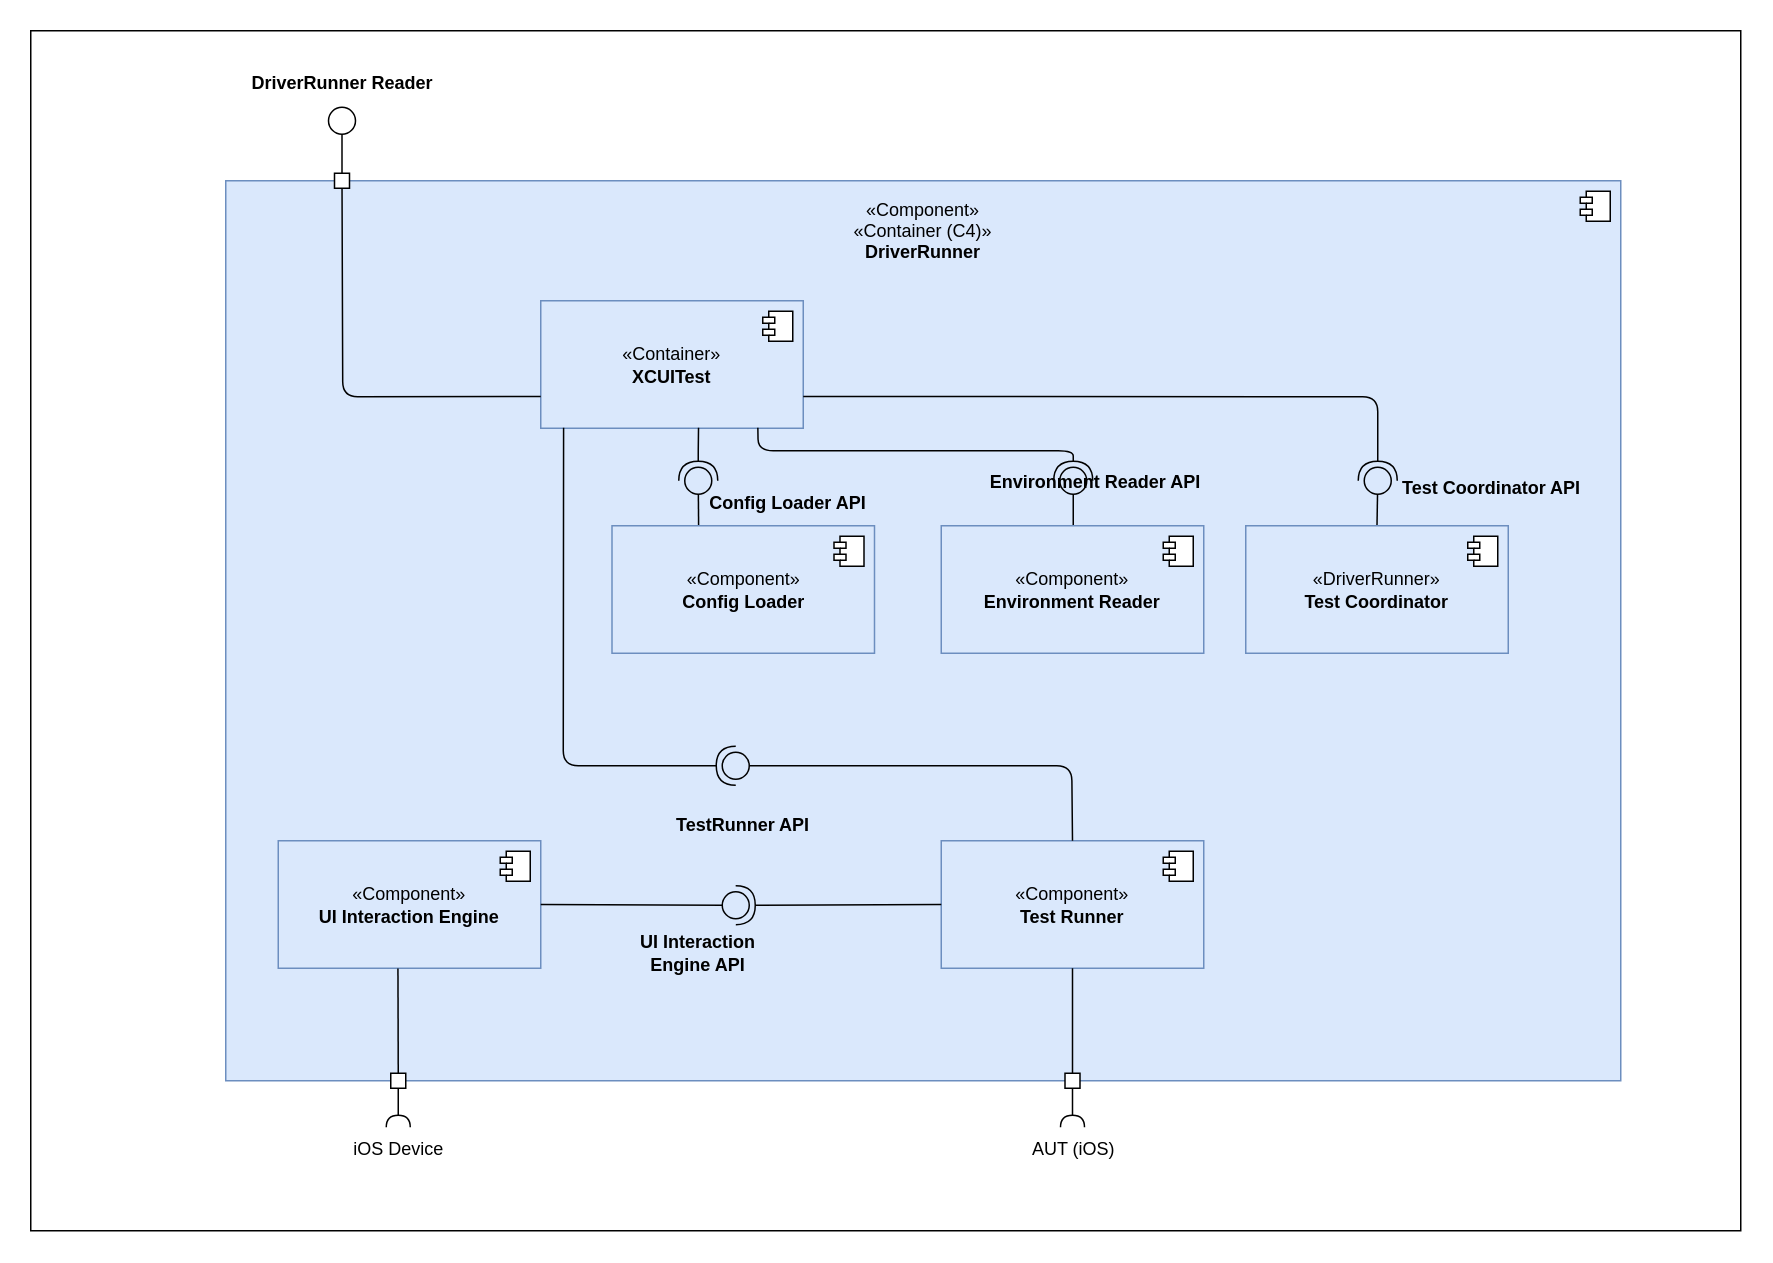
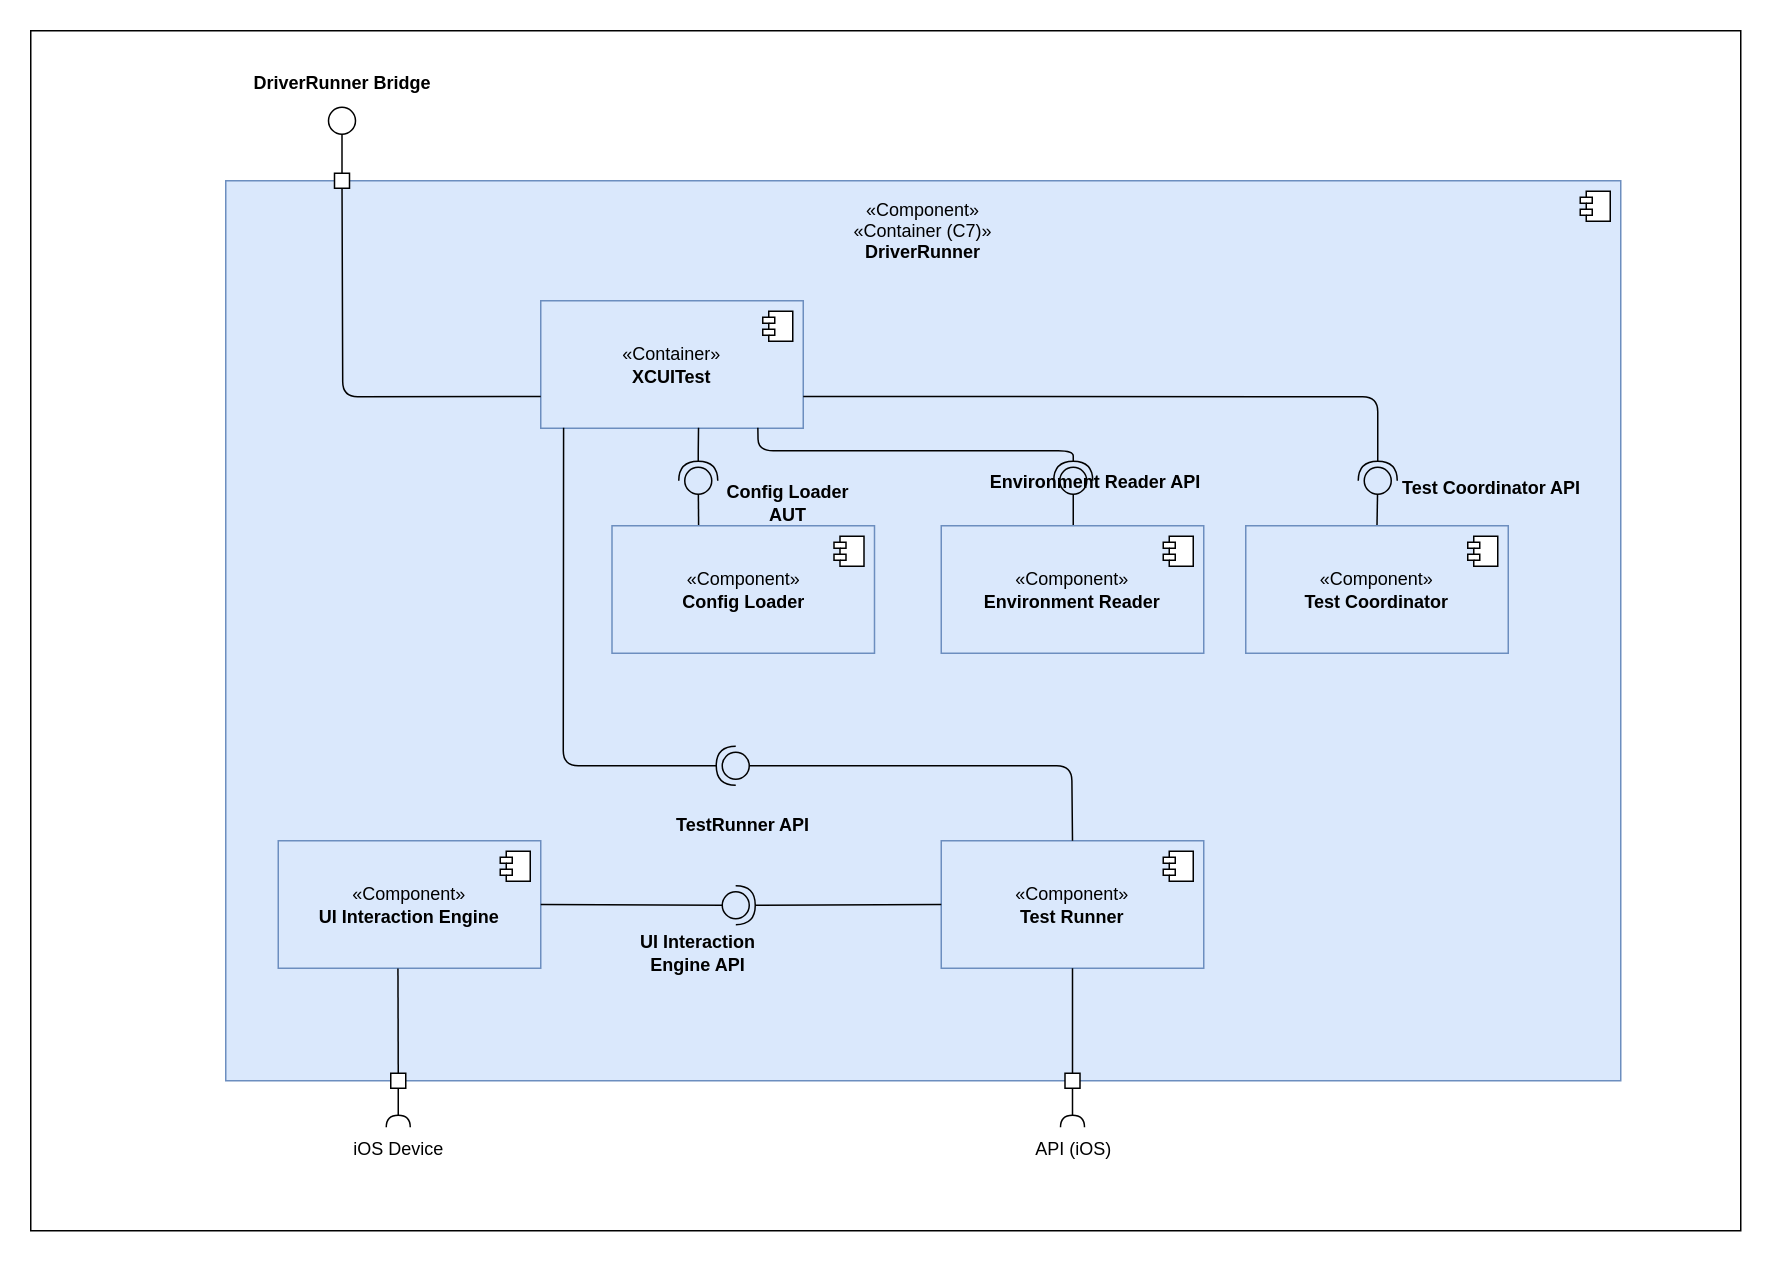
- <mxCell id="47" value="&lt;b&gt;DriverRunner Reader&lt;/b&gt;" style="text;html=1;align=center;verticalAlign=middle;whiteSpace=wrap;rounded=0;" parent="3" vertex="1"><mxGeometry x="142.5" y="40" width="170" height="30" as="geometry" /></mxCell>
+ <mxCell id="47" value="&lt;b&gt;DriverRunner Bridge&lt;/b&gt;" style="text;html=1;align=center;verticalAlign=middle;whiteSpace=wrap;rounded=0;" parent="3" vertex="1"><mxGeometry x="142.5" y="40" width="170" height="30" as="geometry" /></mxCell>
- <mxCell id="44" value="&lt;b&gt;Config Loader API&lt;/b&gt;" style="text;html=1;align=center;verticalAlign=middle;whiteSpace=wrap;rounded=0;" parent="3" vertex="1"><mxGeometry x="470" y="320" width="110" height="30" as="geometry" /></mxCell>
+ <mxCell id="44" value="&lt;b&gt;Config Loader AUT&lt;/b&gt;" style="text;html=1;align=center;verticalAlign=middle;whiteSpace=wrap;rounded=0;" parent="3" vertex="1"><mxGeometry x="470" y="320" width="110" height="30" as="geometry" /></mxCell>
- <mxCell id="32" value="«DriverRunner»&lt;div&gt;&lt;b style=&quot;&quot;&gt;&lt;font style=&quot;color: rgb(0, 0, 0);&quot;&gt;Test Coordinator&lt;/font&gt;&lt;/b&gt;&lt;/div&gt;" style="html=1;dropTarget=0;whiteSpace=wrap;fillColor=#dae8fc;strokeColor=#6c8ebf;" parent="3" vertex="1"><mxGeometry x="830" y="350" width="175" height="85" as="geometry" /></mxCell>
+ <mxCell id="32" value="«Component»&lt;div&gt;&lt;b style=&quot;&quot;&gt;&lt;font style=&quot;color: rgb(0, 0, 0);&quot;&gt;Test Coordinator&lt;/font&gt;&lt;/b&gt;&lt;/div&gt;" style="html=1;dropTarget=0;whiteSpace=wrap;fillColor=#dae8fc;strokeColor=#6c8ebf;" parent="3" vertex="1"><mxGeometry x="830" y="350" width="175" height="85" as="geometry" /></mxCell>
- <mxCell id="4" value="«Component»&lt;div&gt;«Container (C4)»&lt;/div&gt;&lt;div&gt;&lt;b style=&quot;&quot;&gt;&lt;font style=&quot;color: rgb(0, 0, 0);&quot;&gt;DriverRunner&lt;/font&gt;&lt;/b&gt;&lt;/div&gt;&lt;div&gt;&lt;br&gt;&lt;/div&gt;&lt;div&gt;&lt;br&gt;&lt;/div&gt;&lt;div&gt;&lt;br&gt;&lt;/div&gt;&lt;div&gt;&lt;br&gt;&lt;/div&gt;&lt;div&gt;&lt;br&gt;&lt;/div&gt;&lt;div&gt;&lt;br&gt;&lt;/div&gt;&lt;div&gt;&lt;br&gt;&lt;/div&gt;&lt;div&gt;&lt;br&gt;&lt;/div&gt;&lt;div&gt;&lt;br&gt;&lt;/div&gt;&lt;div&gt;&lt;br&gt;&lt;/div&gt;&lt;div&gt;&lt;br&gt;&lt;/div&gt;&lt;div&gt;&lt;br&gt;&lt;/div&gt;&lt;div&gt;&lt;br&gt;&lt;/div&gt;&lt;div&gt;&lt;br&gt;&lt;/div&gt;&lt;div&gt;&lt;br&gt;&lt;/div&gt;&lt;div&gt;&lt;br&gt;&lt;/div&gt;&lt;div&gt;&lt;br&gt;&lt;/div&gt;&lt;div&gt;&lt;br&gt;&lt;/div&gt;&lt;div&gt;&lt;br&gt;&lt;/div&gt;&lt;div&gt;&lt;br&gt;&lt;/div&gt;&lt;div&gt;&lt;br&gt;&lt;/div&gt;&lt;div&gt;&lt;br&gt;&lt;/div&gt;&lt;div&gt;&lt;br&gt;&lt;/div&gt;&lt;div&gt;&lt;br&gt;&lt;/div&gt;&lt;div&gt;&lt;br&gt;&lt;/div&gt;&lt;div&gt;&lt;br&gt;&lt;/div&gt;&lt;div&gt;&lt;br&gt;&lt;/div&gt;&lt;div&gt;&lt;br&gt;&lt;/div&gt;&lt;div&gt;&lt;br&gt;&lt;/div&gt;&lt;div&gt;&lt;br&gt;&lt;/div&gt;&lt;div&gt;&lt;br&gt;&lt;/div&gt;&lt;div&gt;&lt;br&gt;&lt;/div&gt;&lt;div&gt;&lt;br&gt;&lt;/div&gt;&lt;div&gt;&lt;br&gt;&lt;/div&gt;&lt;div&gt;&lt;br&gt;&lt;/div&gt;&lt;div&gt;&lt;br&gt;&lt;br&gt;&lt;/div&gt;" style="html=1;dropTarget=0;whiteSpace=wrap;fillColor=#dae8fc;strokeColor=#6c8ebf;" parent="3" vertex="1"><mxGeometry x="150" y="120" width="930" height="600" as="geometry" /></mxCell>
+ <mxCell id="4" value="«Component»&lt;div&gt;«Container (C7)»&lt;/div&gt;&lt;div&gt;&lt;b style=&quot;&quot;&gt;&lt;font style=&quot;color: rgb(0, 0, 0);&quot;&gt;DriverRunner&lt;/font&gt;&lt;/b&gt;&lt;/div&gt;&lt;div&gt;&lt;br&gt;&lt;/div&gt;&lt;div&gt;&lt;br&gt;&lt;/div&gt;&lt;div&gt;&lt;br&gt;&lt;/div&gt;&lt;div&gt;&lt;br&gt;&lt;/div&gt;&lt;div&gt;&lt;br&gt;&lt;/div&gt;&lt;div&gt;&lt;br&gt;&lt;/div&gt;&lt;div&gt;&lt;br&gt;&lt;/div&gt;&lt;div&gt;&lt;br&gt;&lt;/div&gt;&lt;div&gt;&lt;br&gt;&lt;/div&gt;&lt;div&gt;&lt;br&gt;&lt;/div&gt;&lt;div&gt;&lt;br&gt;&lt;/div&gt;&lt;div&gt;&lt;br&gt;&lt;/div&gt;&lt;div&gt;&lt;br&gt;&lt;/div&gt;&lt;div&gt;&lt;br&gt;&lt;/div&gt;&lt;div&gt;&lt;br&gt;&lt;/div&gt;&lt;div&gt;&lt;br&gt;&lt;/div&gt;&lt;div&gt;&lt;br&gt;&lt;/div&gt;&lt;div&gt;&lt;br&gt;&lt;/div&gt;&lt;div&gt;&lt;br&gt;&lt;/div&gt;&lt;div&gt;&lt;br&gt;&lt;/div&gt;&lt;div&gt;&lt;br&gt;&lt;/div&gt;&lt;div&gt;&lt;br&gt;&lt;/div&gt;&lt;div&gt;&lt;br&gt;&lt;/div&gt;&lt;div&gt;&lt;br&gt;&lt;/div&gt;&lt;div&gt;&lt;br&gt;&lt;/div&gt;&lt;div&gt;&lt;br&gt;&lt;/div&gt;&lt;div&gt;&lt;br&gt;&lt;/div&gt;&lt;div&gt;&lt;br&gt;&lt;/div&gt;&lt;div&gt;&lt;br&gt;&lt;/div&gt;&lt;div&gt;&lt;br&gt;&lt;/div&gt;&lt;div&gt;&lt;br&gt;&lt;/div&gt;&lt;div&gt;&lt;br&gt;&lt;/div&gt;&lt;div&gt;&lt;br&gt;&lt;/div&gt;&lt;div&gt;&lt;br&gt;&lt;/div&gt;&lt;div&gt;&lt;br&gt;&lt;/div&gt;&lt;div&gt;&lt;br&gt;&lt;br&gt;&lt;/div&gt;" style="html=1;dropTarget=0;whiteSpace=wrap;fillColor=#dae8fc;strokeColor=#6c8ebf;" parent="3" vertex="1"><mxGeometry x="150" y="120" width="930" height="600" as="geometry" /></mxCell>
- <mxCell id="40" value="AUT (iOS)" style="text;html=1;align=center;verticalAlign=middle;resizable=0;points=[];autosize=1;strokeColor=none;fillColor=none;" parent="3" vertex="1"><mxGeometry x="674.5" y="751" width="80" height="30" as="geometry" /></mxCell>
+ <mxCell id="40" value="API (iOS)" style="text;html=1;align=center;verticalAlign=middle;resizable=0;points=[];autosize=1;strokeColor=none;fillColor=none;" parent="3" vertex="1"><mxGeometry x="674.5" y="751" width="80" height="30" as="geometry" /></mxCell>
